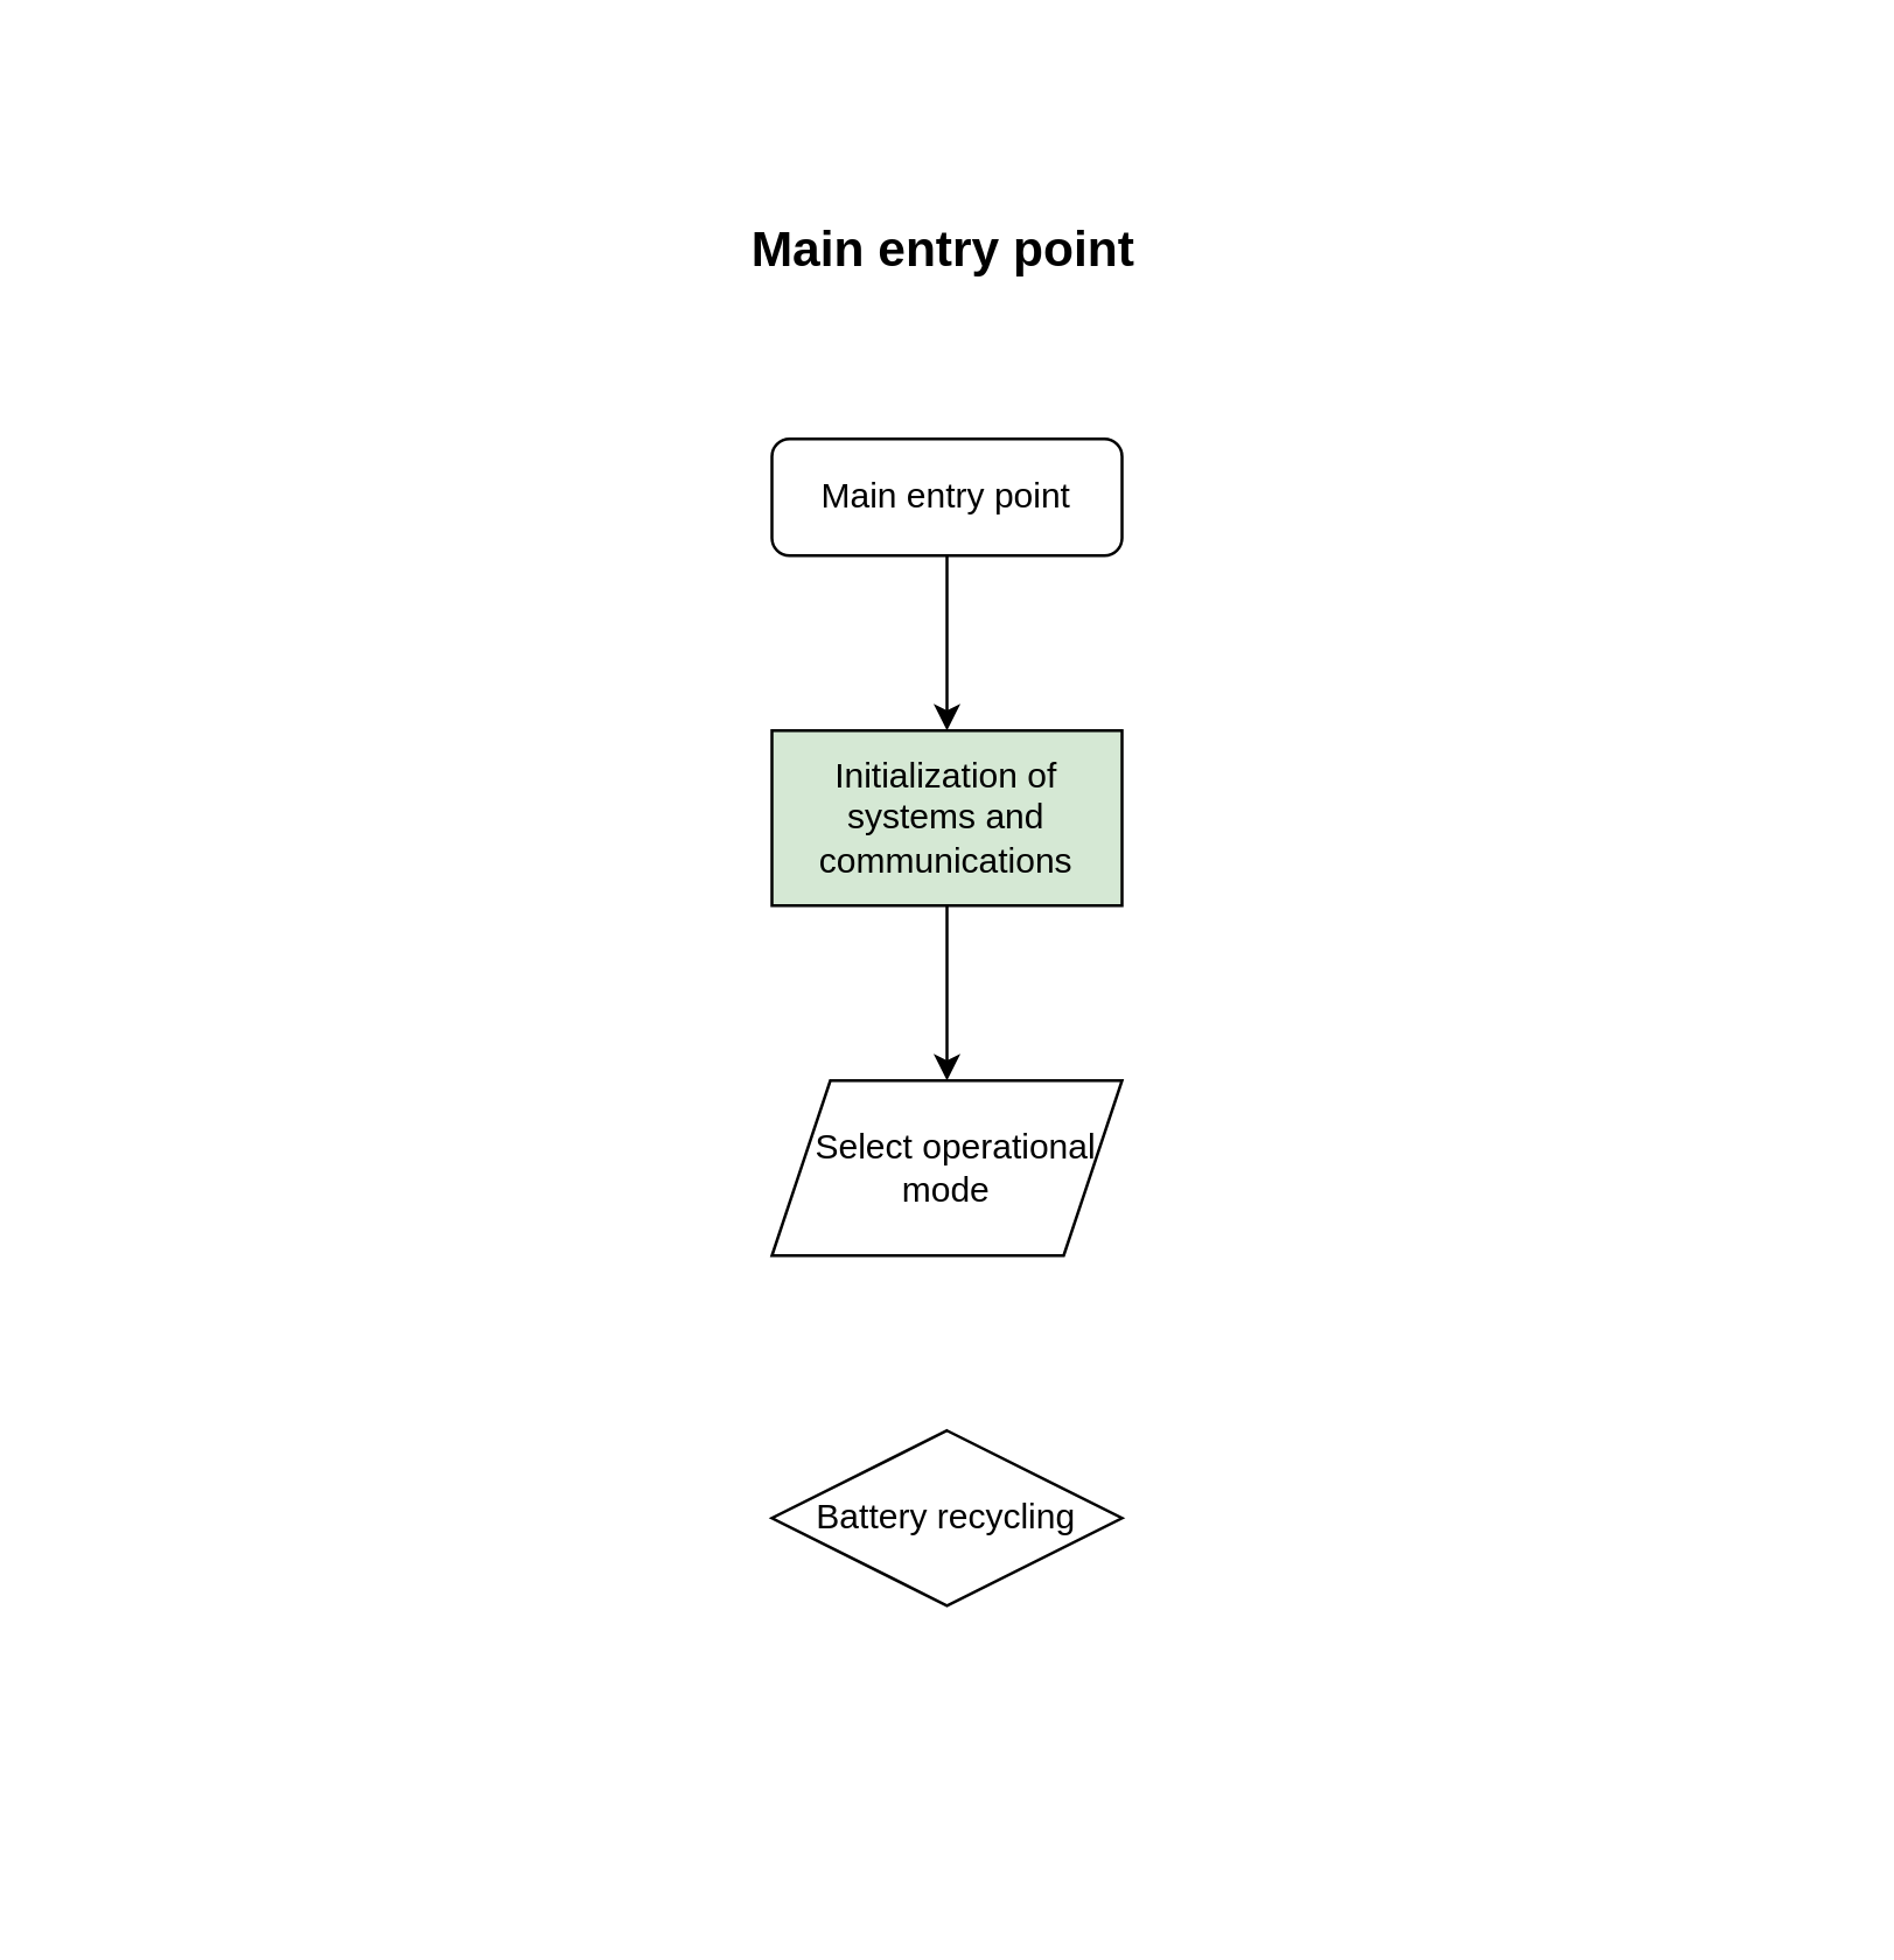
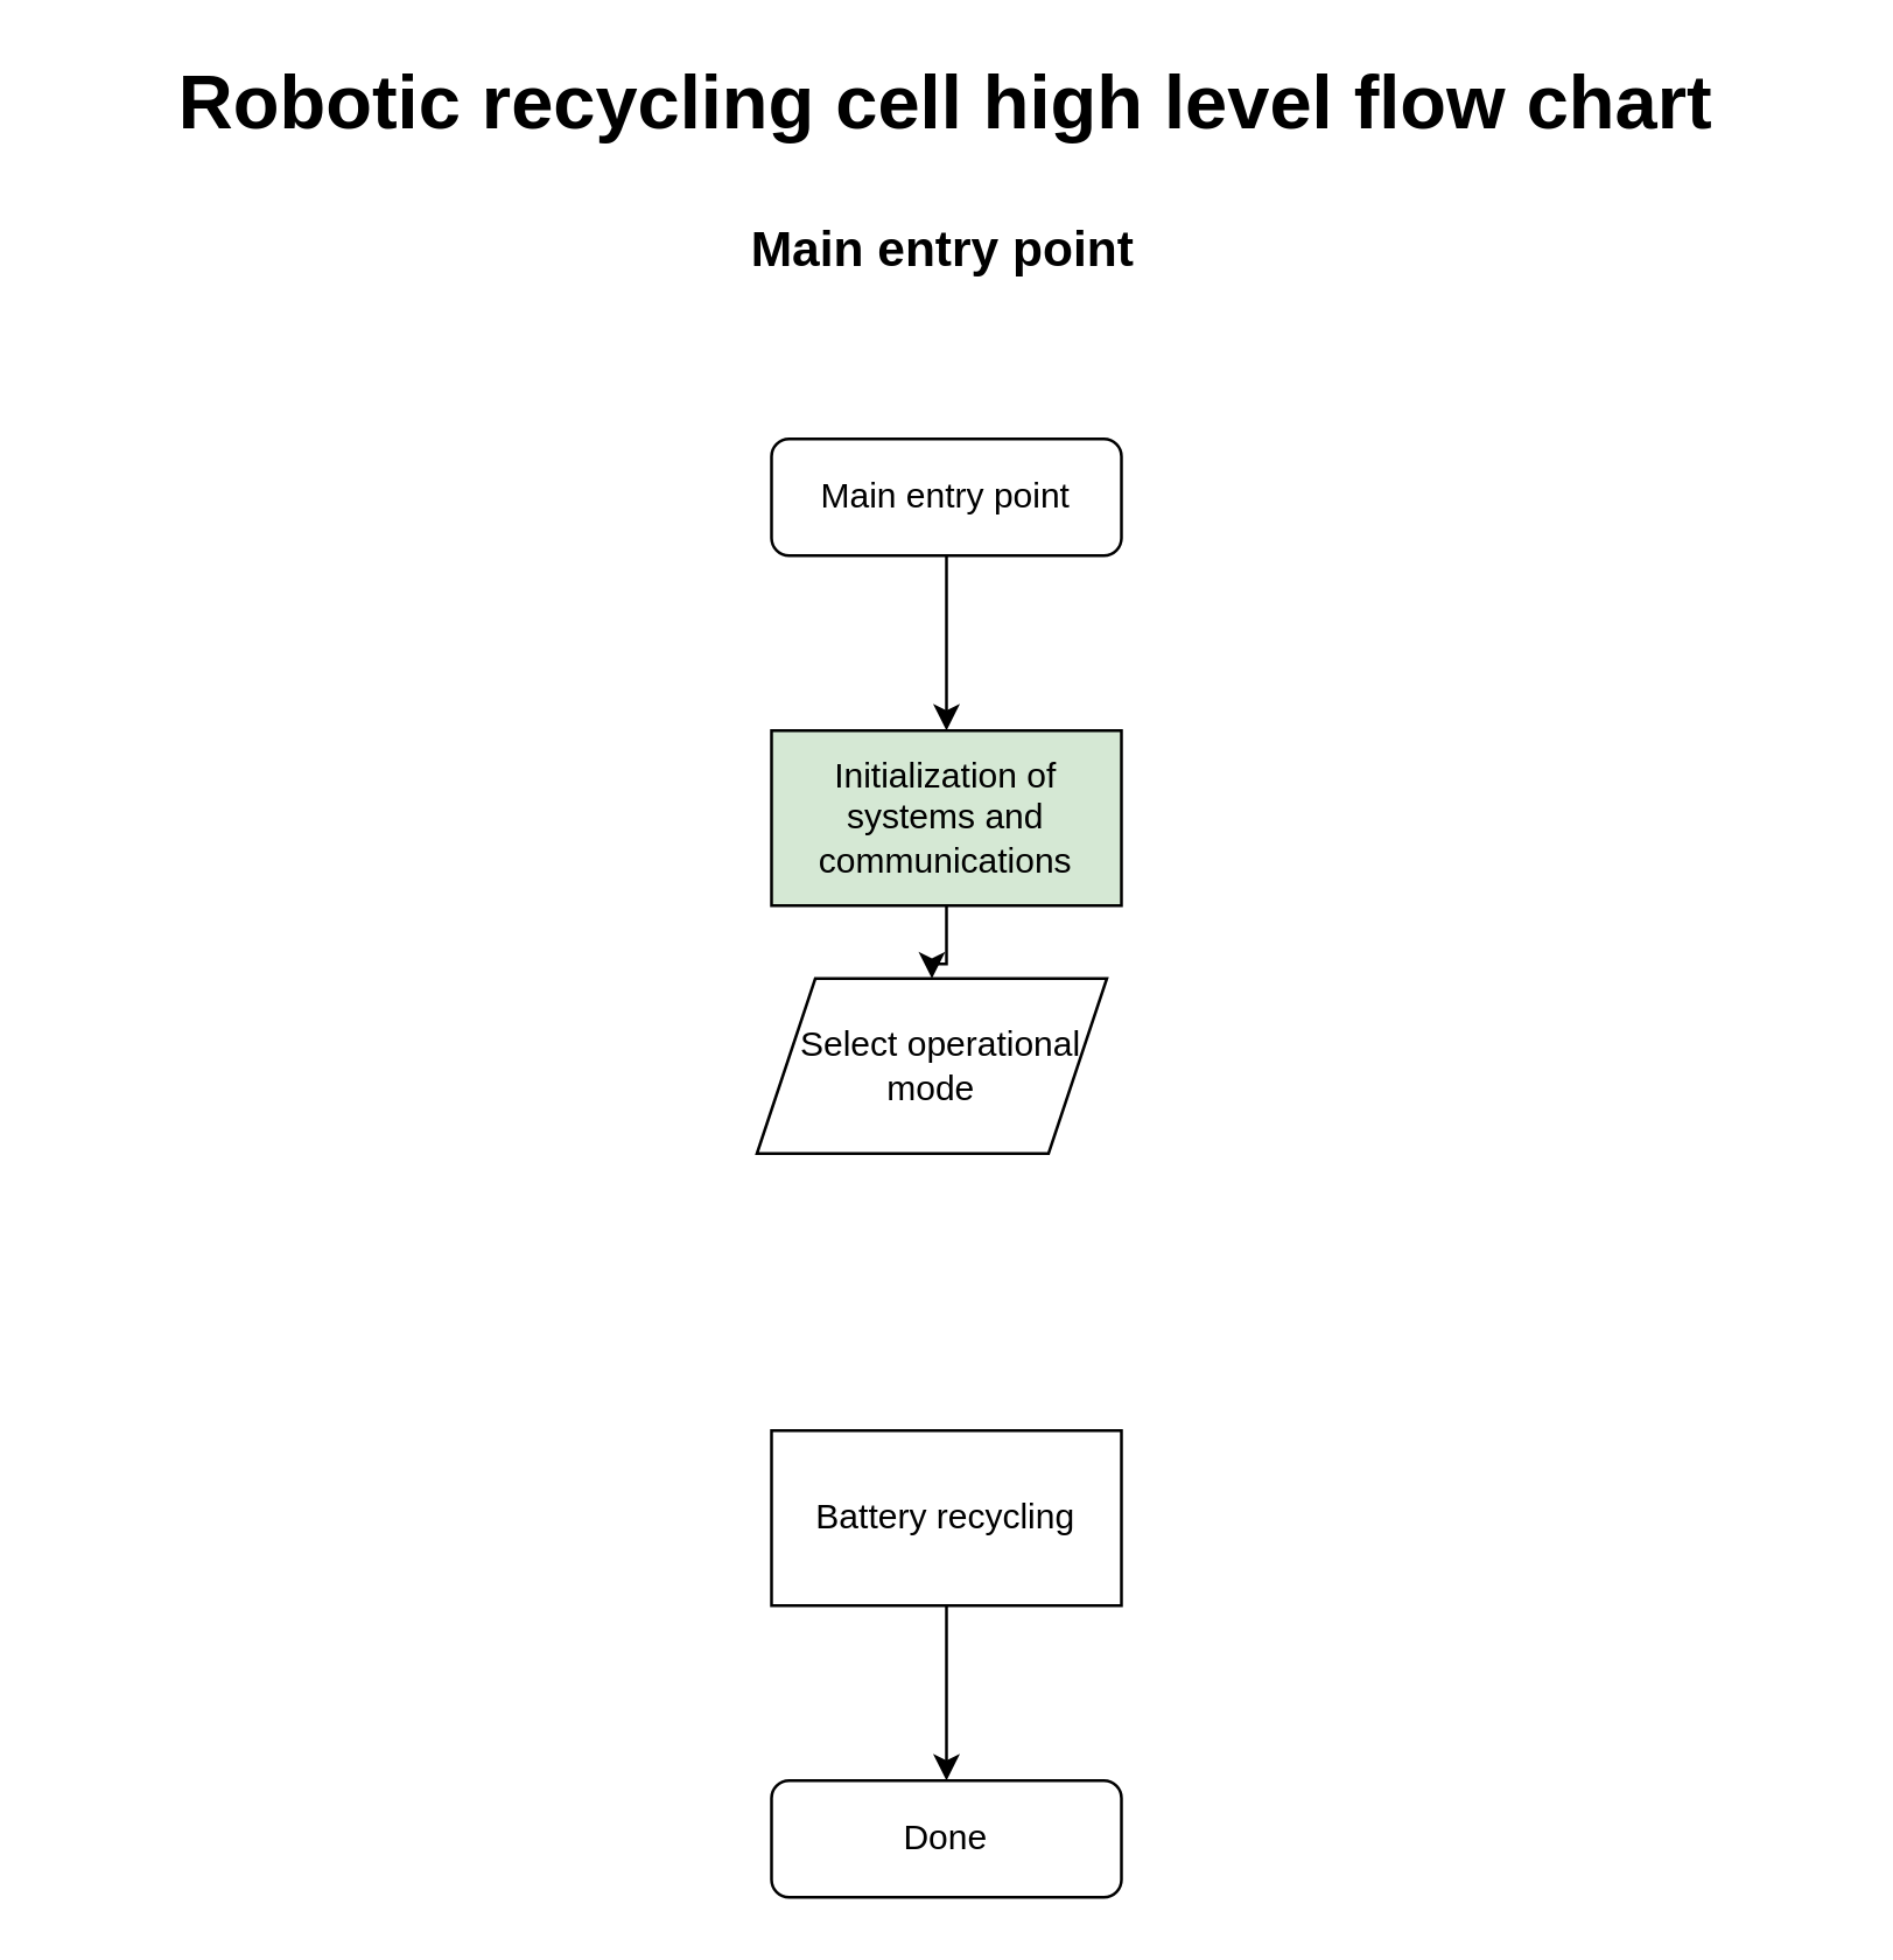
+ <mxCell id="4" value="&lt;h1&gt;&lt;font style=&quot;font-size: 26px;&quot;&gt;Robotic recycling cell high level flow chart&lt;/font&gt;&lt;/h1&gt;" style="text;html=1;align=center;verticalAlign=middle;whiteSpace=wrap;rounded=0;" parent="1" vertex="1"><mxGeometry x="21" y="20" width="606" height="30" as="geometry" /></mxCell>
- <mxCell id="7" value="&amp;nbsp; Select operational mode" style="shape=parallelogram;perimeter=parallelogramPerimeter;whiteSpace=wrap;html=1;fixedSize=1;" parent="1" vertex="1"><mxGeometry x="264" y="370" width="120" height="60" as="geometry" /></mxCell>
+ <mxCell id="7" value="&amp;nbsp; Select operational mode" style="shape=parallelogram;perimeter=parallelogramPerimeter;whiteSpace=wrap;html=1;fixedSize=1;" parent="1" vertex="1"><mxGeometry x="259" y="335" width="120" height="60" as="geometry" /></mxCell>
- <mxCell id="9" value="Battery recycling" style="rhombus;whiteSpace=wrap;html=1;" parent="1" vertex="1"><mxGeometry x="264" y="490" width="120" height="60" as="geometry" /></mxCell>
+ <mxCell id="9" value="Battery recycling" style="rounded=0;whiteSpace=wrap;html=1;" parent="1" vertex="1"><mxGeometry x="264" y="490" width="120" height="60" as="geometry" /></mxCell>
+ <mxCell id="8" value="" style="edgeStyle=orthogonalEdgeStyle;rounded=0;orthogonalLoop=1;jettySize=auto;html=1;" parent="1" source="9" target="10" edge="1"><mxGeometry relative="1" as="geometry" /></mxCell>
+ <mxCell id="10" value="Done" style="rounded=1;whiteSpace=wrap;html=1;fontSize=12;glass=0;strokeWidth=1;shadow=0;" parent="1" vertex="1"><mxGeometry x="264" y="610" width="120" height="40" as="geometry" /></mxCell>
